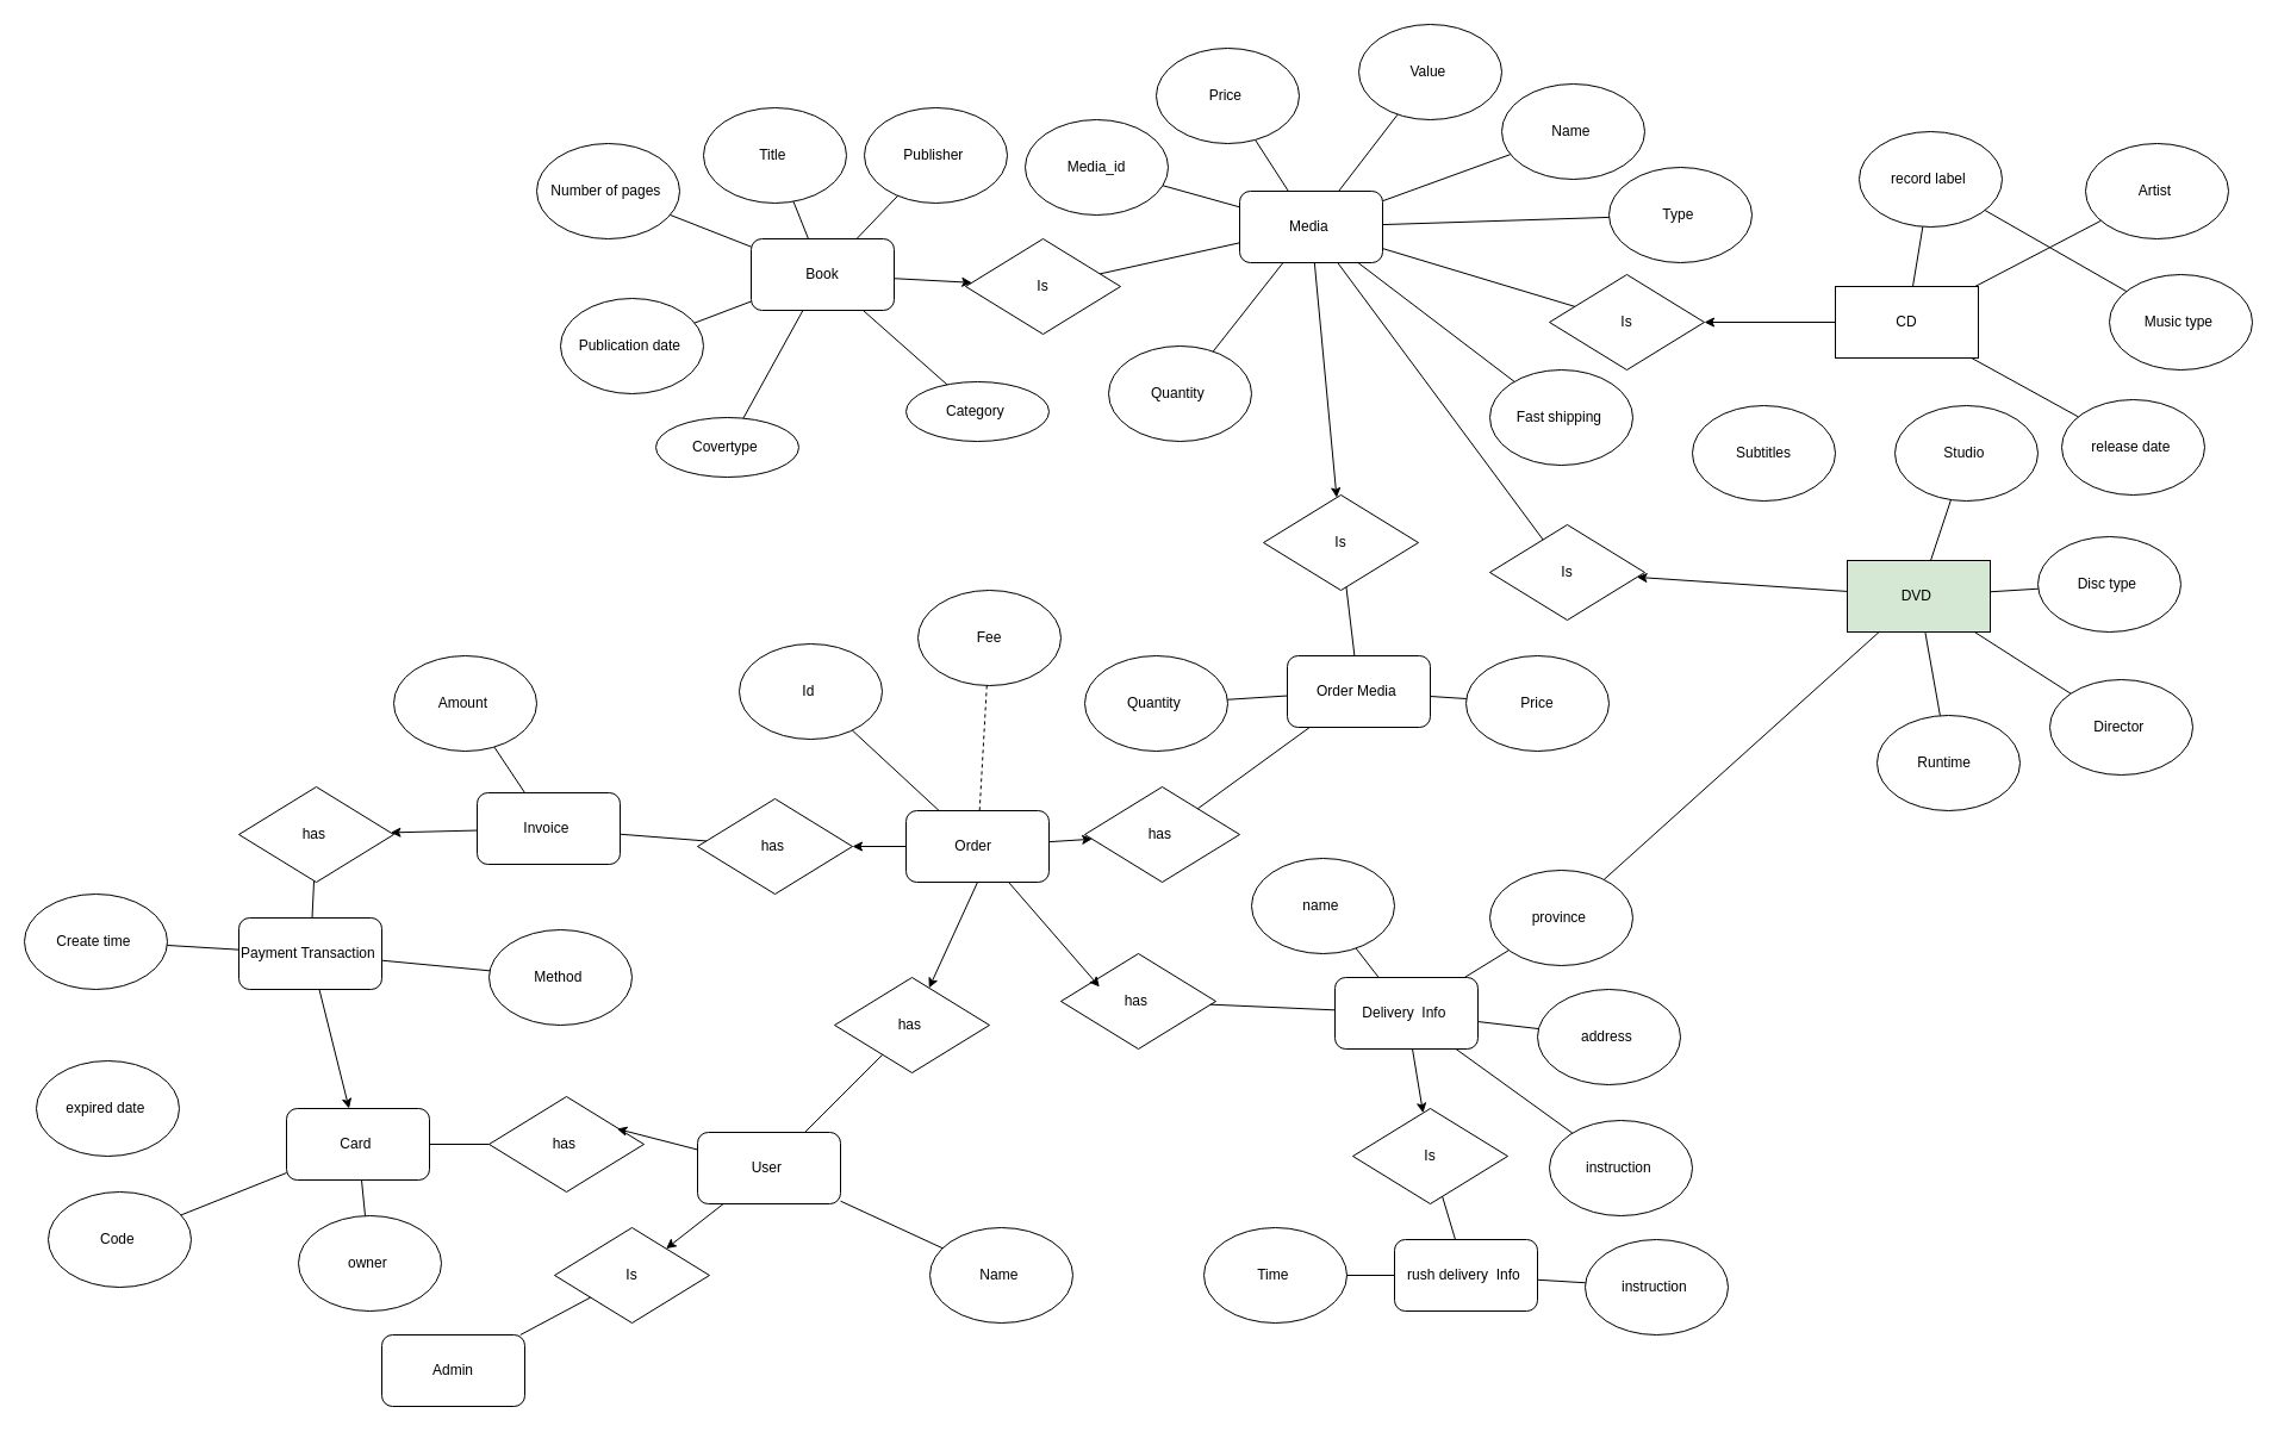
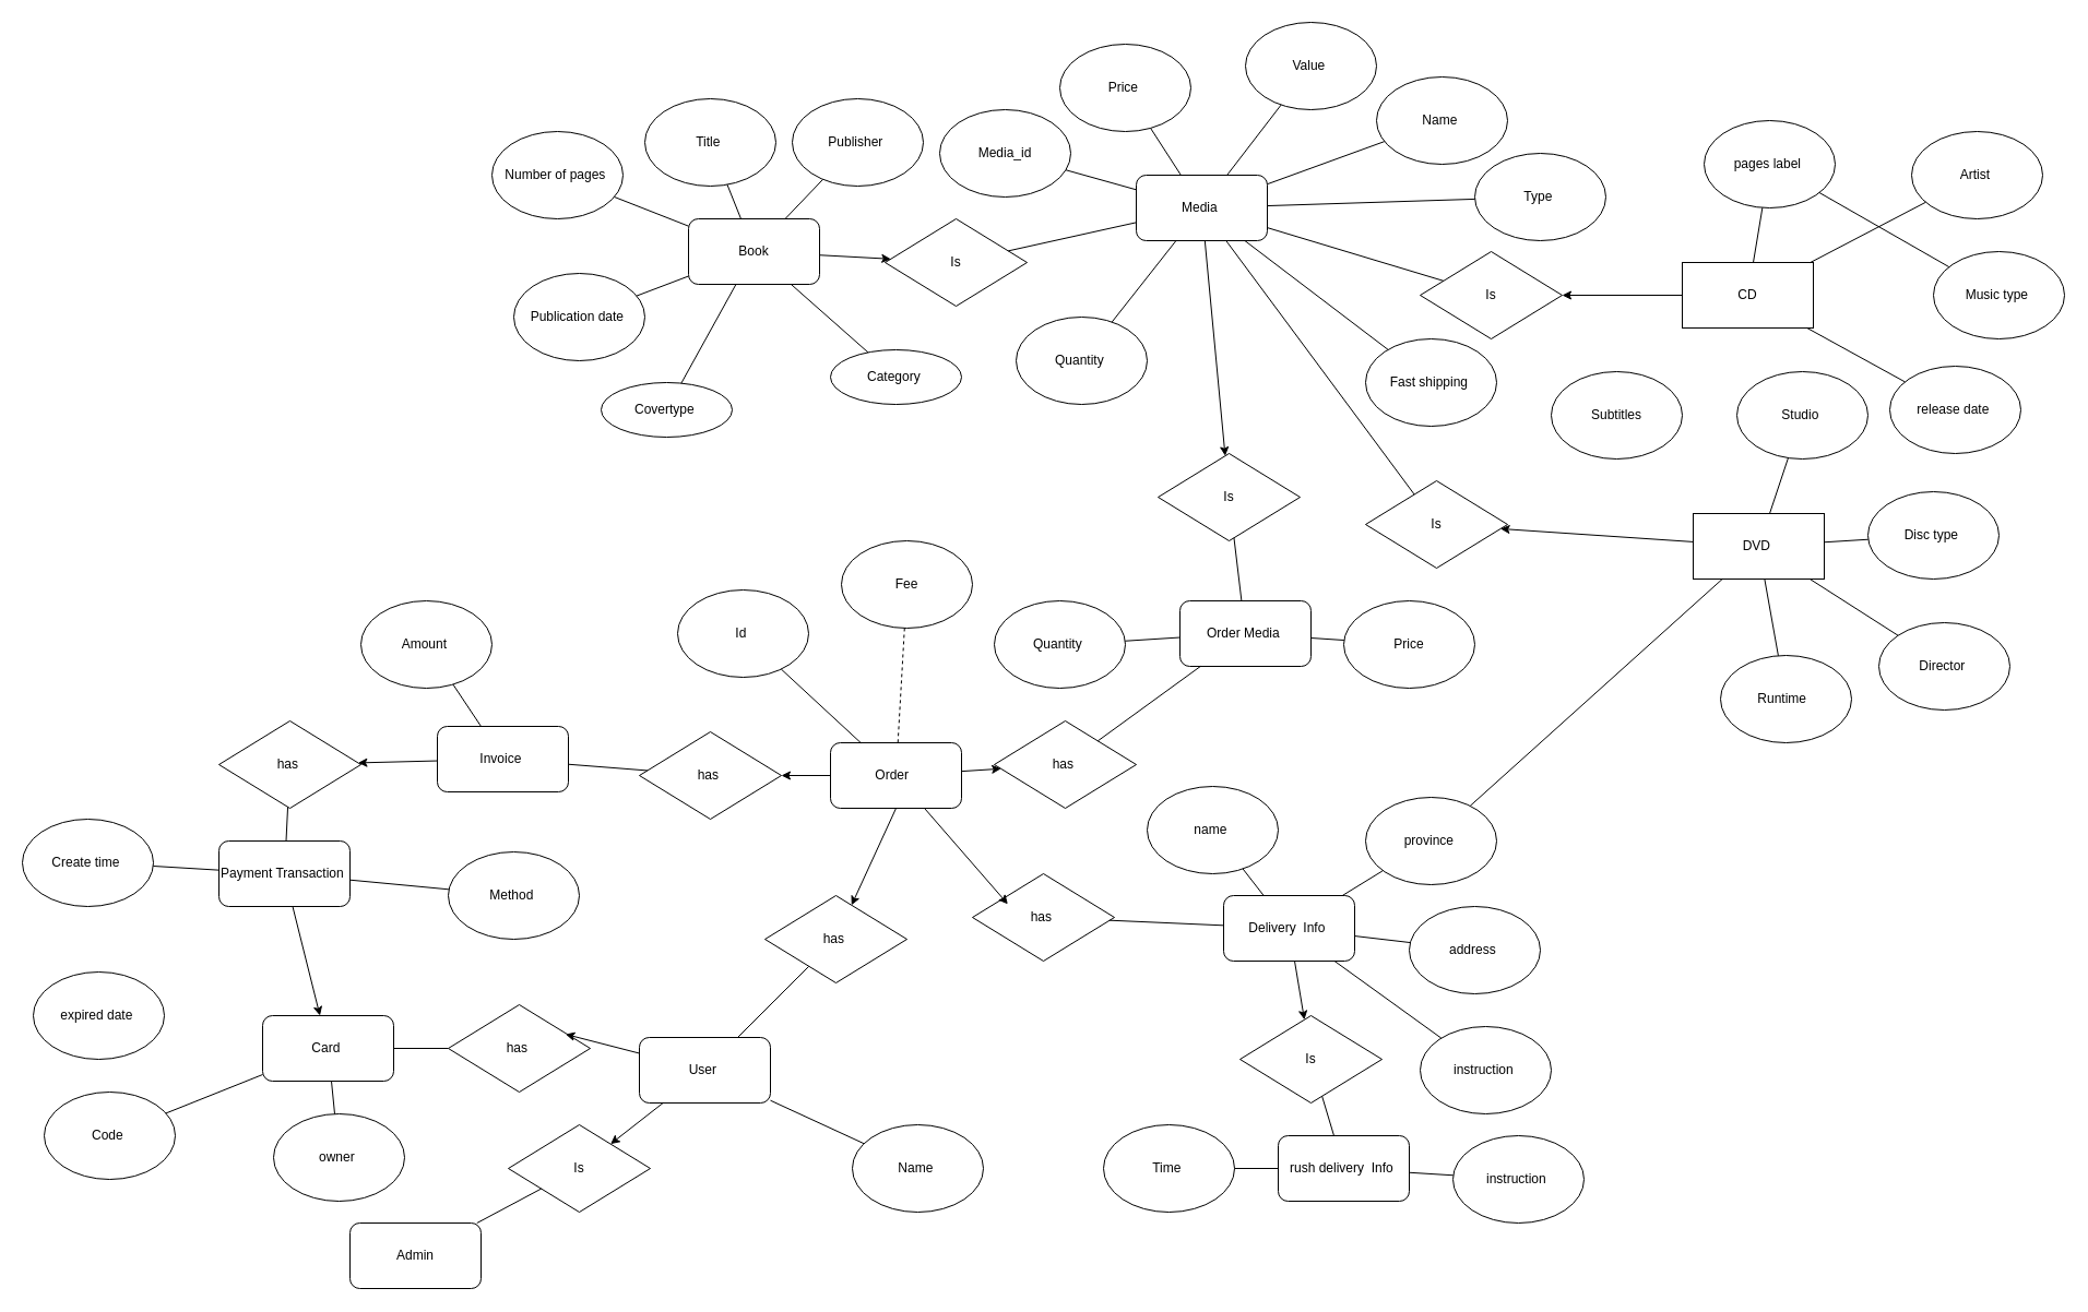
- <mxCell id="37" value="record label&amp;nbsp;" style="ellipse;whiteSpace=wrap;html=1;" parent="1" vertex="1"><mxGeometry x="1560" y="110" width="120" height="80" as="geometry" /></mxCell>
+ <mxCell id="37" value="pages label&amp;nbsp;" style="ellipse;whiteSpace=wrap;html=1;" parent="1" vertex="1"><mxGeometry x="1560" y="110" width="120" height="80" as="geometry" /></mxCell>
- <mxCell id="47" value="DVD&amp;nbsp;" style="rounded=0;whiteSpace=wrap;html=1;fillColor=#d5e8d4;" parent="1" vertex="1"><mxGeometry x="1550" y="470" width="120" height="60" as="geometry" /></mxCell>
+ <mxCell id="47" value="DVD&amp;nbsp;" style="rounded=0;whiteSpace=wrap;html=1;" parent="1" vertex="1"><mxGeometry x="1550" y="470" width="120" height="60" as="geometry" /></mxCell>
